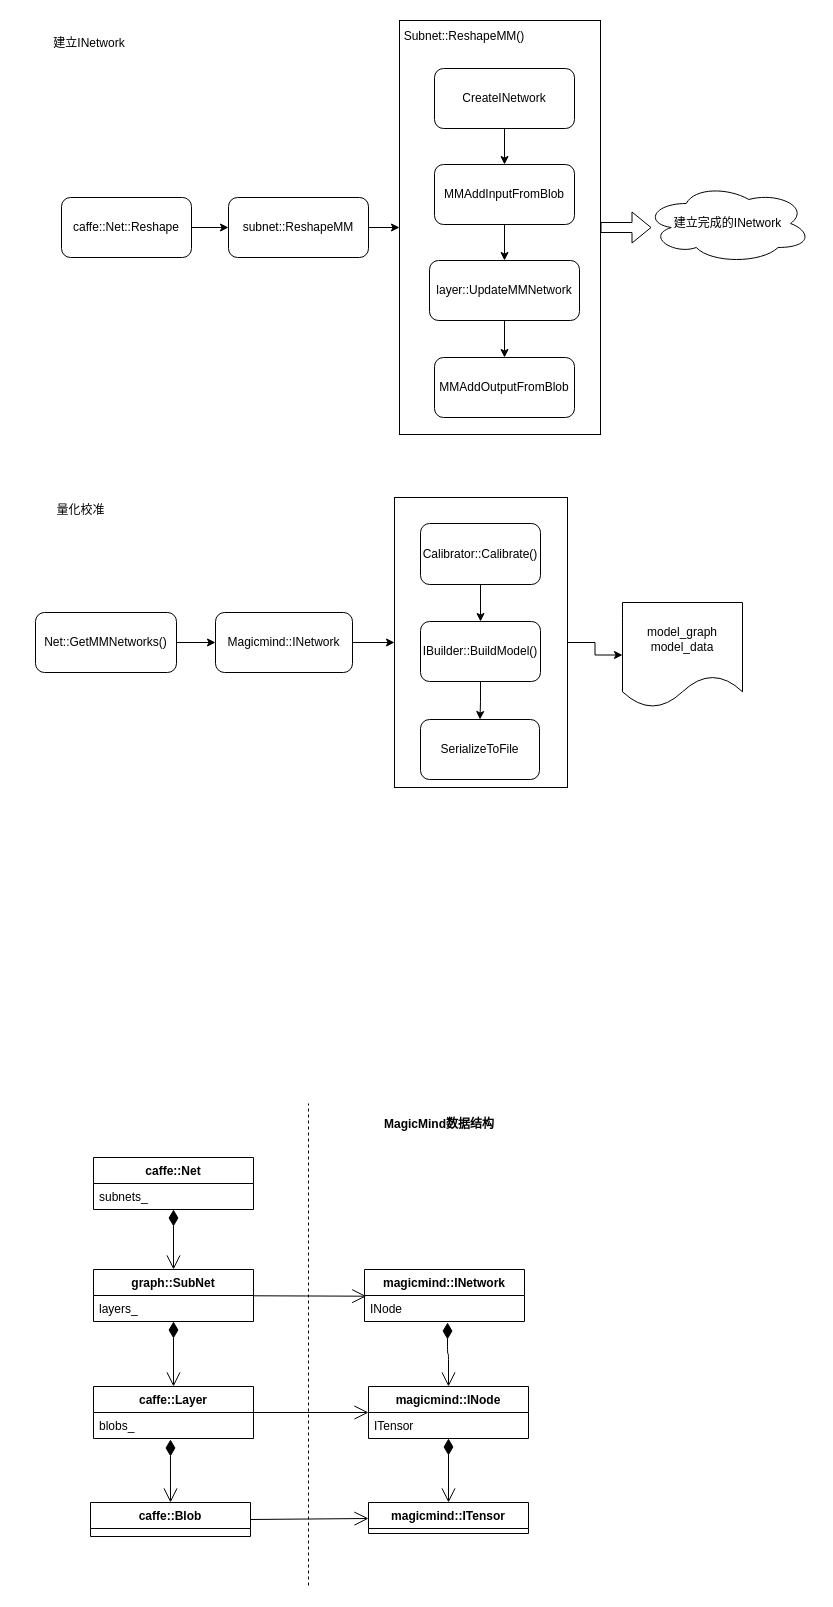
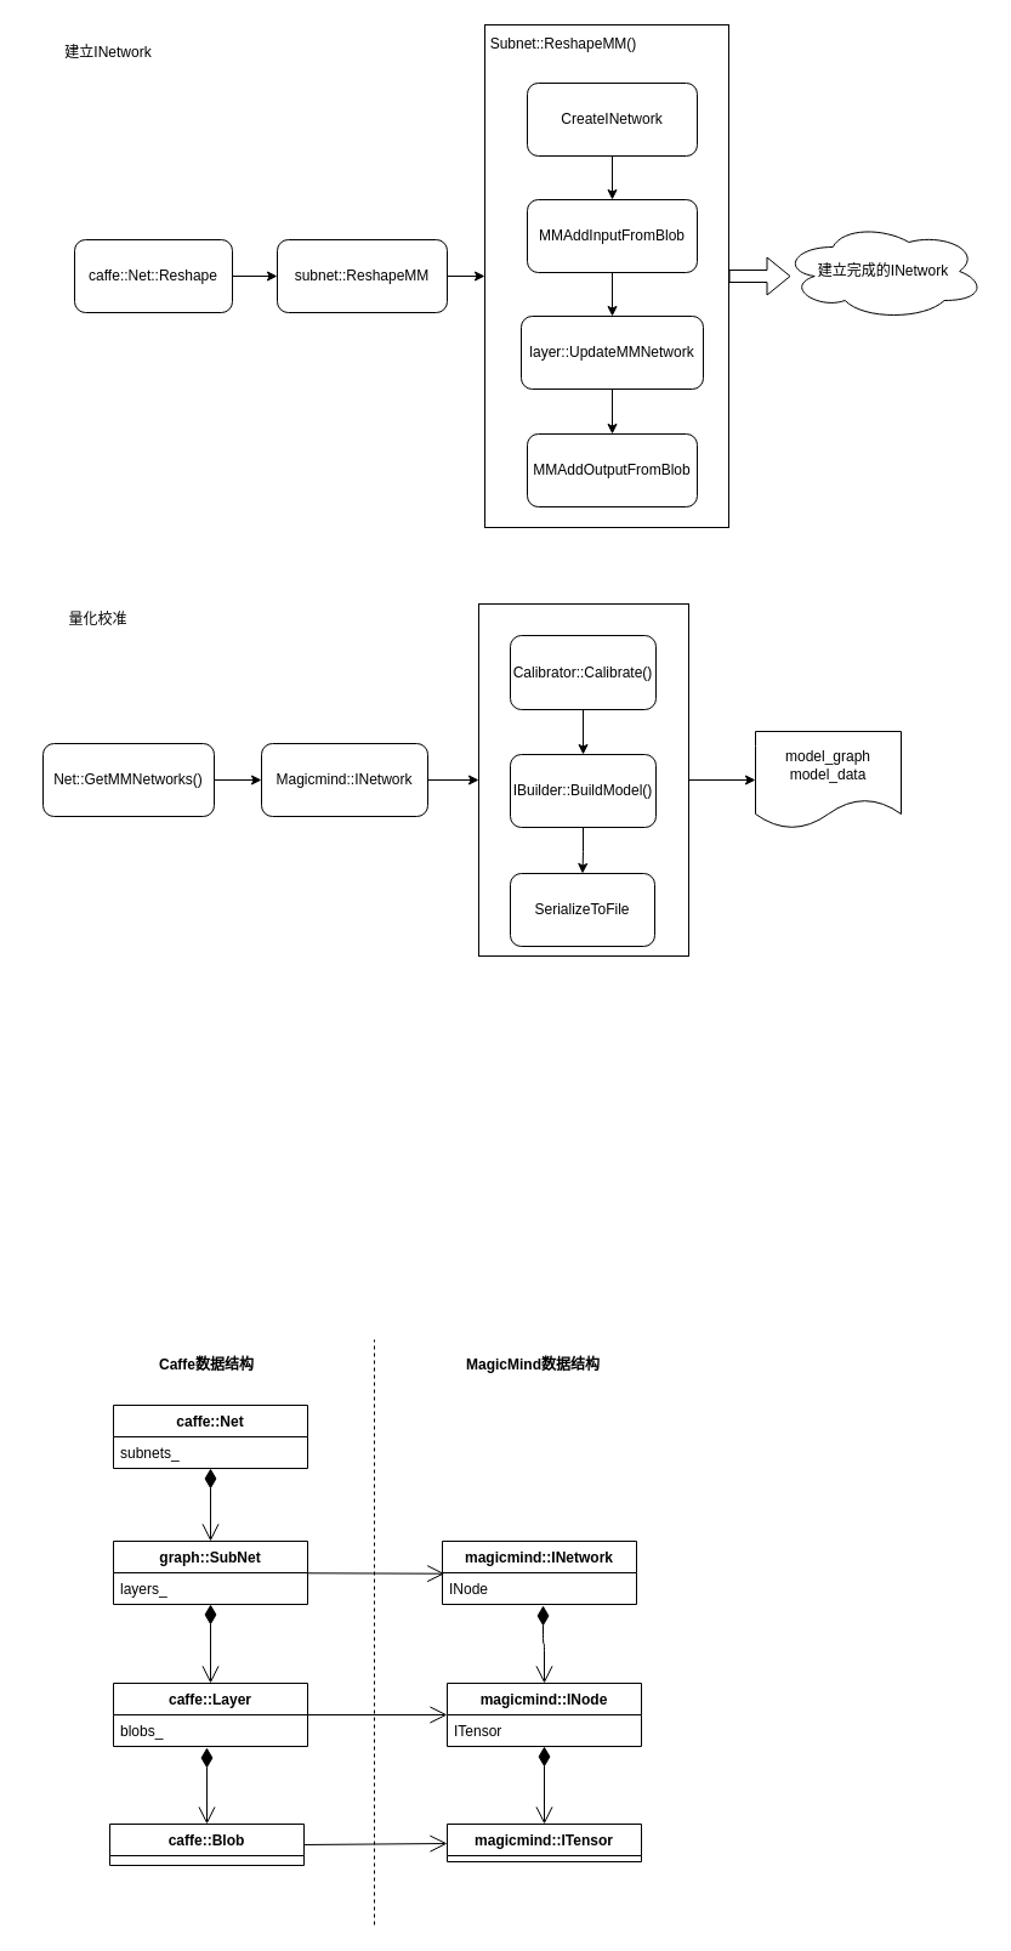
- <mxCell id="26" value="model_graph&lt;br&gt;model_data" style="shape=document;whiteSpace=wrap;html=1;boundedLbl=1;rounded=0;" vertex="1" parent="1"><mxGeometry x="622" y="602" width="120" height="105" as="geometry" /></mxCell>
+ <mxCell id="26" value="model_graph&lt;br&gt;model_data" style="shape=document;whiteSpace=wrap;html=1;boundedLbl=1;rounded=0;" vertex="1" parent="1"><mxGeometry x="622" y="602" width="120" height="80" as="geometry" /></mxCell>
+ <mxCell id="49" value="Caffe数据结构" style="text;align=center;fontStyle=1;verticalAlign=middle;spacingLeft=3;spacingRight=3;strokeColor=none;rotatable=0;points=[[0,0.5],[1,0.5]];portConstraint=eastwest;" vertex="1" parent="1"><mxGeometry x="130" y="1110" width="80" height="26" as="geometry" /></mxCell>
